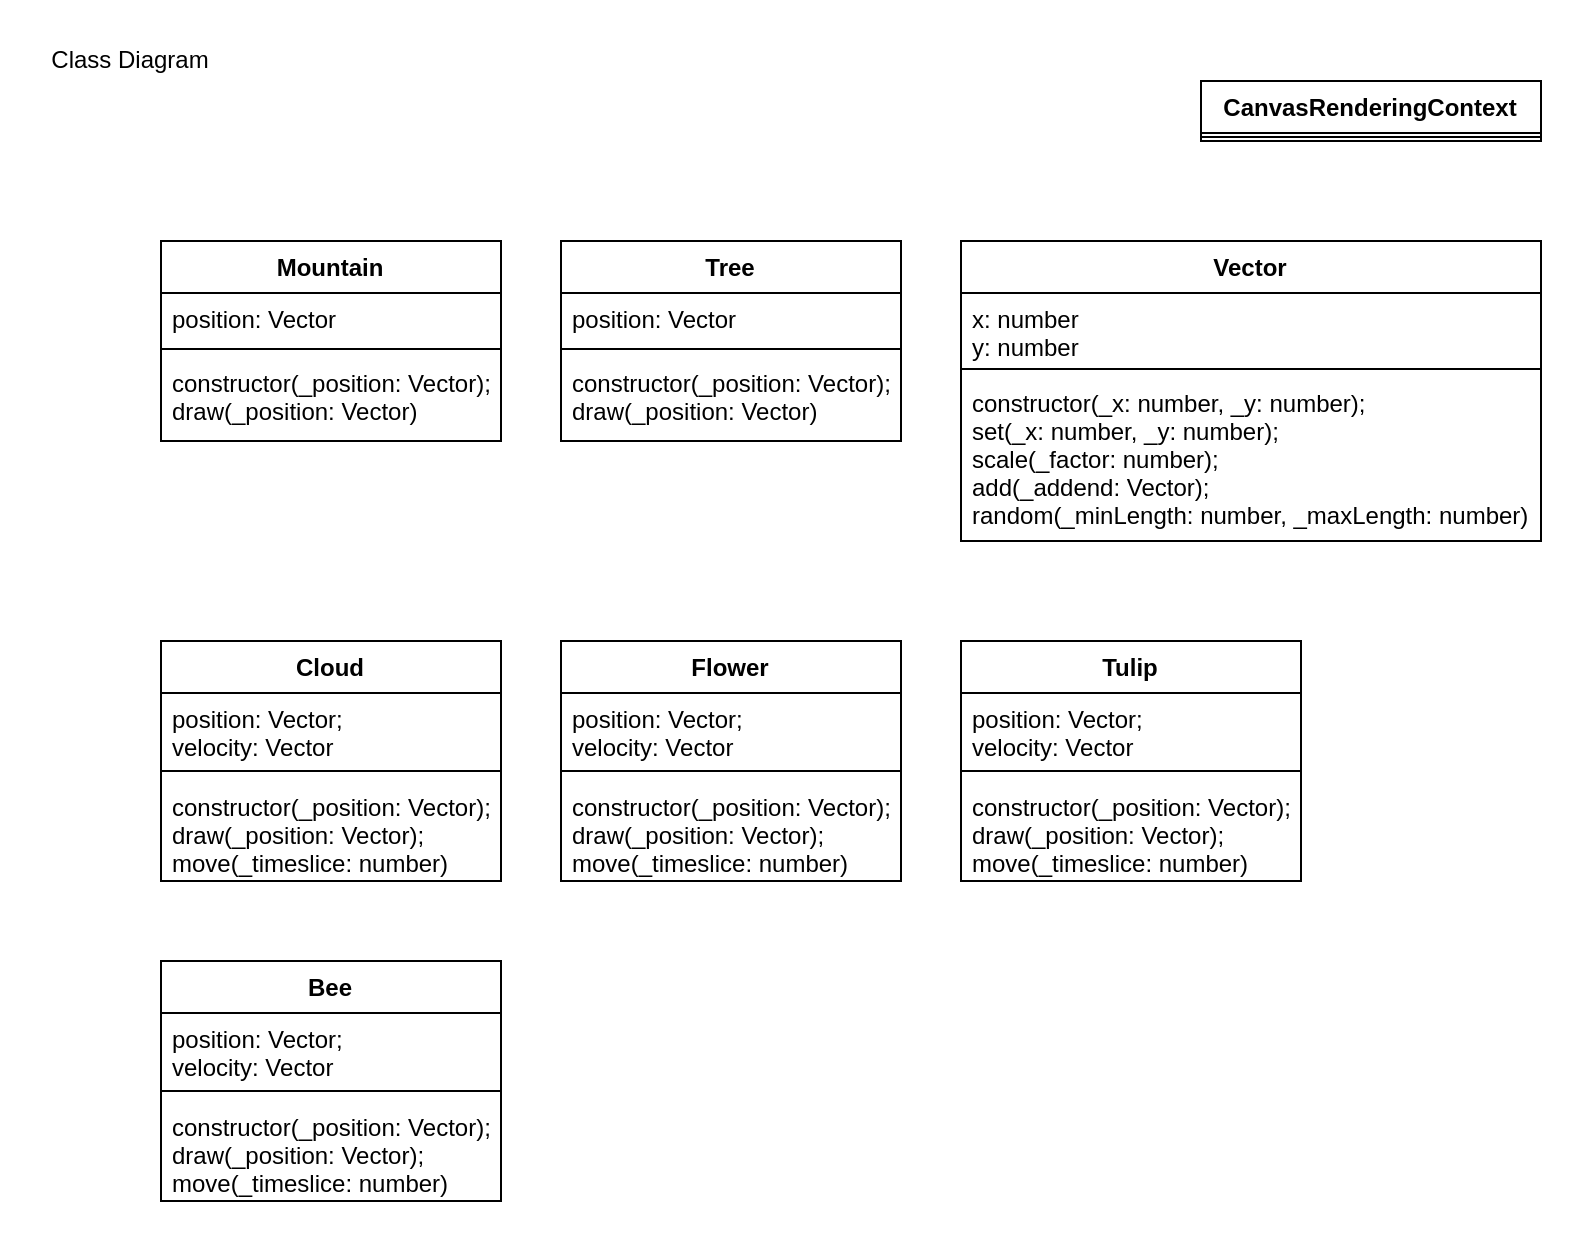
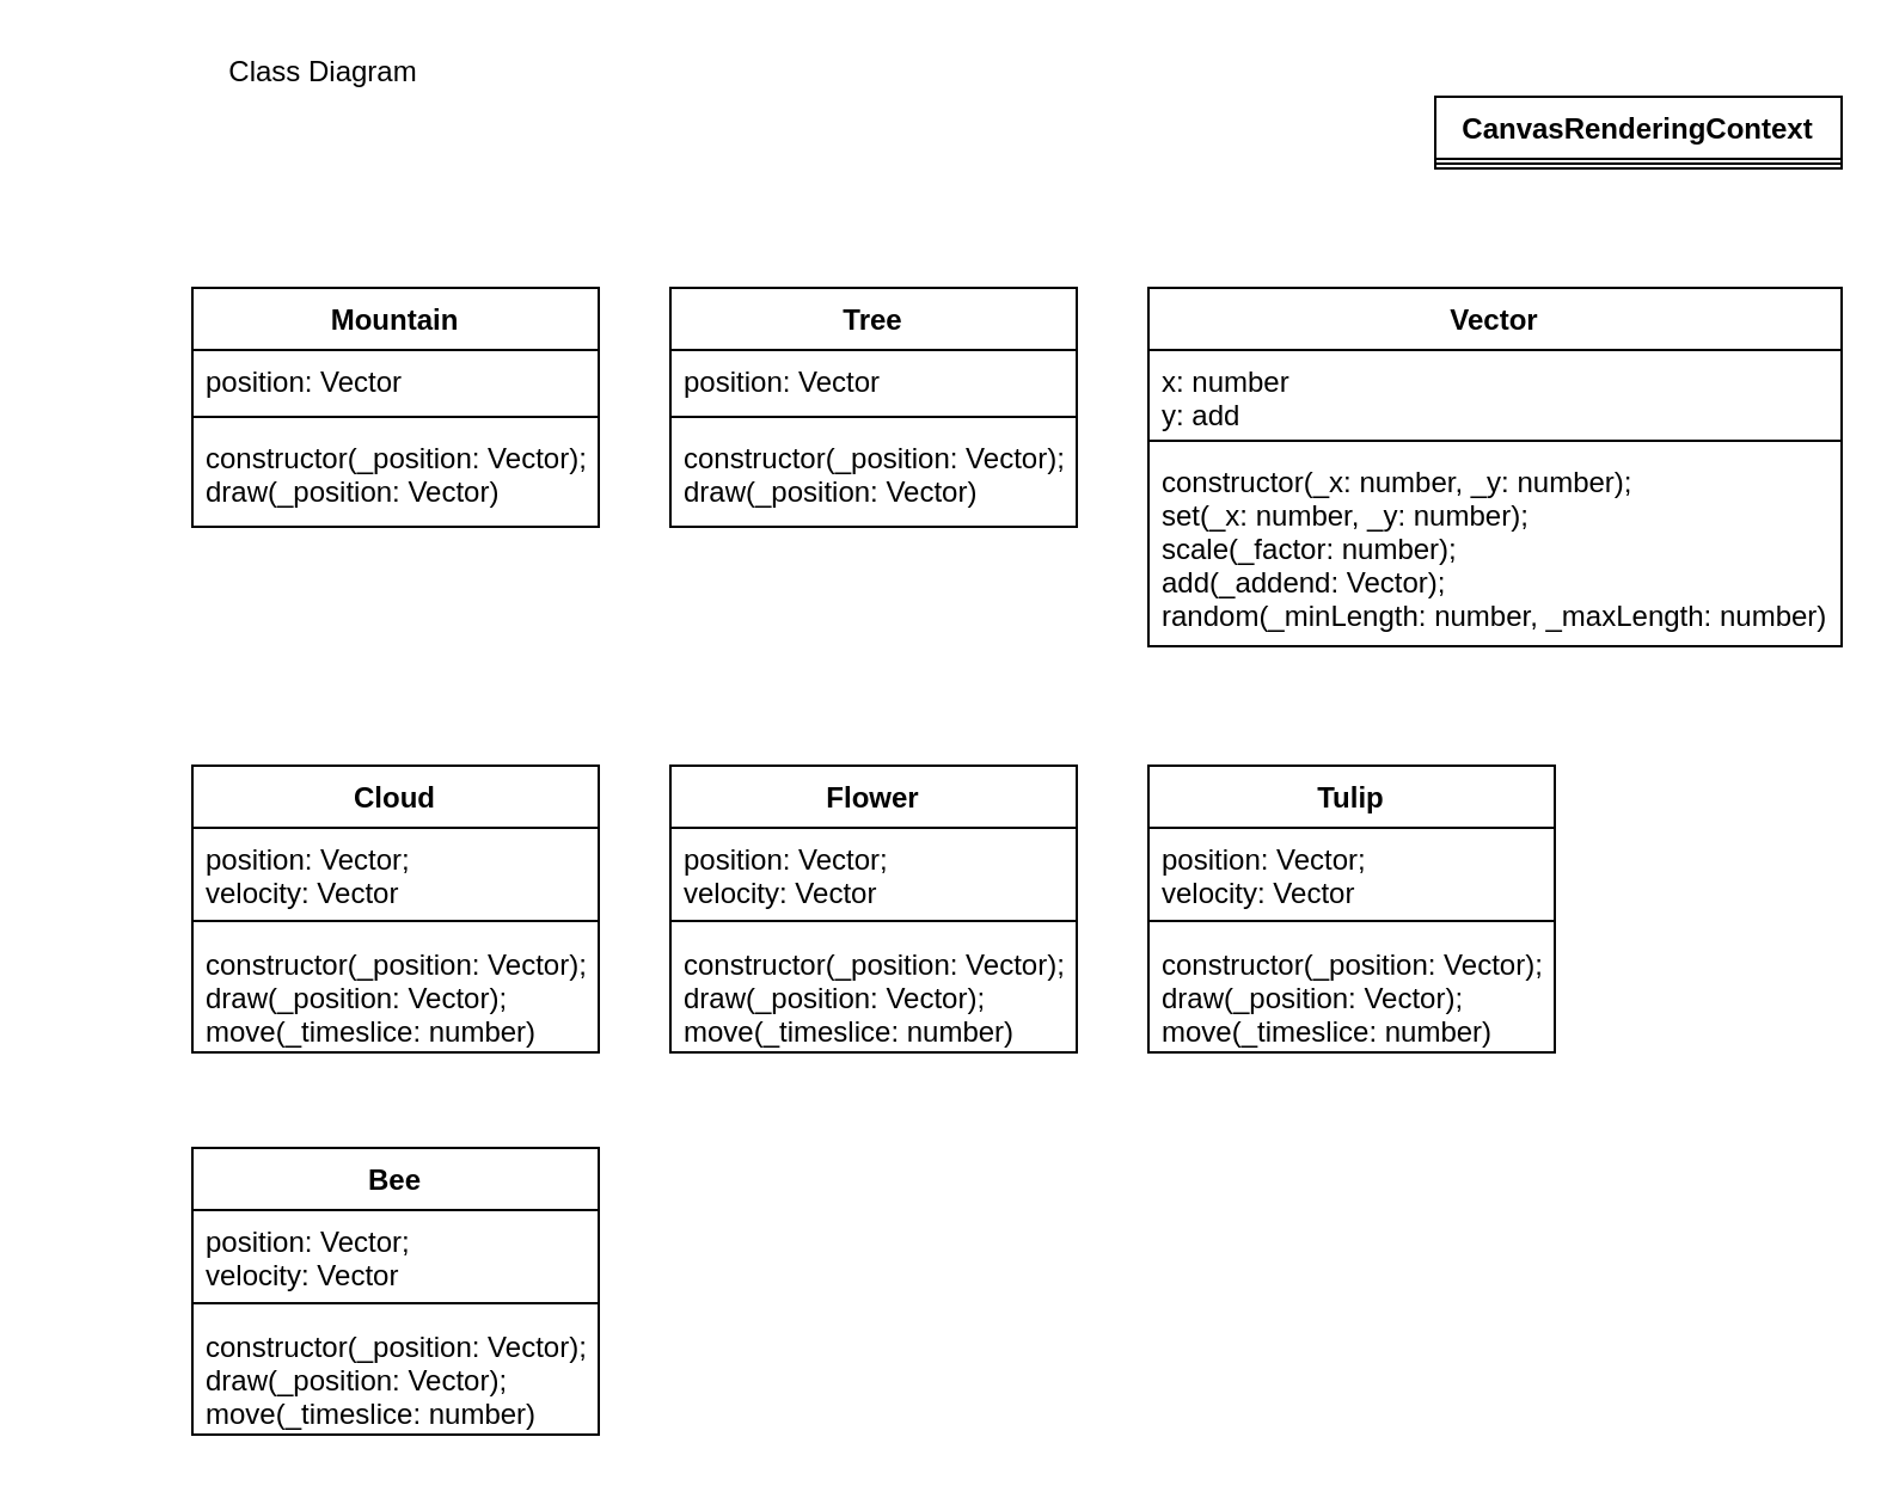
- <mxCell id="32" value="Class Diagram" style="text;html=1;strokeColor=none;fillColor=none;align=center;verticalAlign=middle;whiteSpace=wrap;rounded=0;" vertex="1" parent="1"><mxGeometry x="20" y="20" width="90" height="20" as="geometry" /></mxCell>
+ <mxCell id="32" value="Class Diagram" style="text;html=1;strokeColor=none;fillColor=none;align=center;verticalAlign=middle;whiteSpace=wrap;rounded=0;" vertex="1" parent="1"><mxGeometry x="90" y="20" width="90" height="20" as="geometry" /></mxCell>
- <mxCell id="11" value="x: number&#10;y: number" style="text;align=left;verticalAlign=top;spacingLeft=4;spacingRight=4;overflow=hidden;rotatable=0;points=[[0,0.5],[1,0.5]];portConstraint=eastwest;" parent="10" vertex="1"><mxGeometry y="26" width="290" height="34" as="geometry" /></mxCell>
+ <mxCell id="11" value="x: number&#10;y: add" style="text;align=left;verticalAlign=top;spacingLeft=4;spacingRight=4;overflow=hidden;rotatable=0;points=[[0,0.5],[1,0.5]];portConstraint=eastwest;" parent="10" vertex="1"><mxGeometry y="26" width="290" height="34" as="geometry" /></mxCell>
